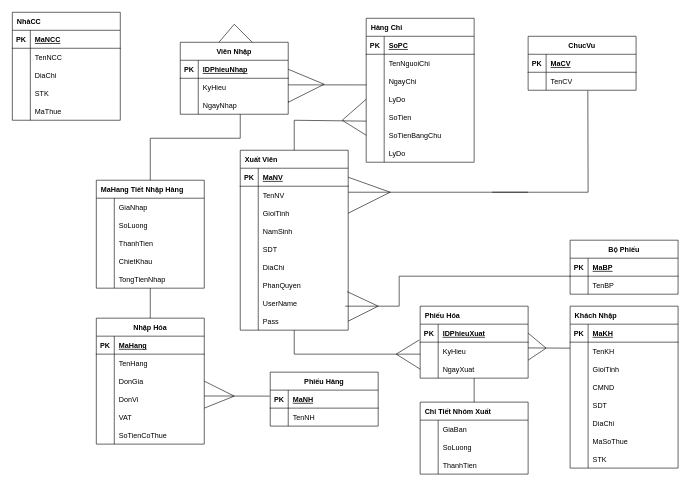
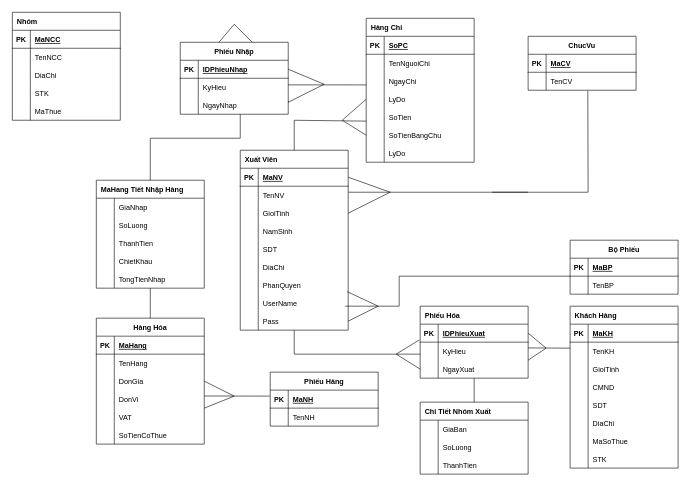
- <mxCell id="2" value="NhàCC" style="shape=table;startSize=30;container=1;collapsible=1;childLayout=tableLayout;fixedRows=1;rowLines=0;fontStyle=1;align=left;resizeLast=1;fillColor=none;spacingLeft=6;" vertex="1" parent="1"><mxGeometry x="20" y="20" width="180" height="180" as="geometry" /></mxCell>
+ <mxCell id="2" value="Nhóm" style="shape=table;startSize=30;container=1;collapsible=1;childLayout=tableLayout;fixedRows=1;rowLines=0;fontStyle=1;align=left;resizeLast=1;fillColor=none;spacingLeft=6;" vertex="1" parent="1"><mxGeometry x="20" y="20" width="180" height="180" as="geometry" /></mxCell>
- <mxCell id="18" value="Viên Nhập" style="shape=table;startSize=30;container=1;collapsible=1;childLayout=tableLayout;fixedRows=1;rowLines=0;fontStyle=1;align=center;resizeLast=1;" vertex="1" parent="1"><mxGeometry x="300" y="70" width="180" height="120" as="geometry" /></mxCell>
+ <mxCell id="18" value="Phiếu Nhập" style="shape=table;startSize=30;container=1;collapsible=1;childLayout=tableLayout;fixedRows=1;rowLines=0;fontStyle=1;align=center;resizeLast=1;" vertex="1" parent="1"><mxGeometry x="300" y="70" width="180" height="120" as="geometry" /></mxCell>
- <mxCell id="155" value="Khách Nhập" style="shape=table;startSize=30;container=1;collapsible=1;childLayout=tableLayout;fixedRows=1;rowLines=0;fontStyle=1;align=left;resizeLast=1;fillColor=none;spacingLeft=6;" vertex="1" parent="1"><mxGeometry x="950" y="510" width="180" height="270" as="geometry" /></mxCell>
+ <mxCell id="155" value="Khách Hàng" style="shape=table;startSize=30;container=1;collapsible=1;childLayout=tableLayout;fixedRows=1;rowLines=0;fontStyle=1;align=left;resizeLast=1;fillColor=none;spacingLeft=6;" vertex="1" parent="1"><mxGeometry x="950" y="510" width="180" height="270" as="geometry" /></mxCell>
- <mxCell id="57" value="Nhập Hóa" style="shape=table;startSize=30;container=1;collapsible=1;childLayout=tableLayout;fixedRows=1;rowLines=0;fontStyle=1;align=center;resizeLast=1;" vertex="1" parent="1"><mxGeometry x="160" y="530" width="180" height="210" as="geometry" /></mxCell>
+ <mxCell id="57" value="Hàng Hóa" style="shape=table;startSize=30;container=1;collapsible=1;childLayout=tableLayout;fixedRows=1;rowLines=0;fontStyle=1;align=center;resizeLast=1;" vertex="1" parent="1"><mxGeometry x="160" y="530" width="180" height="210" as="geometry" /></mxCell>
